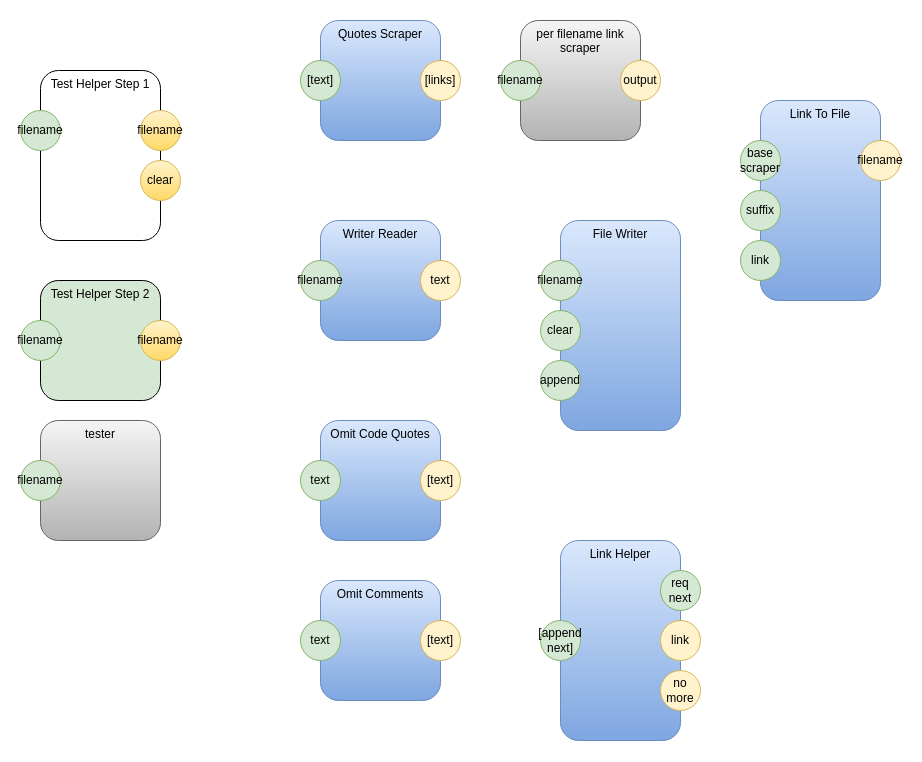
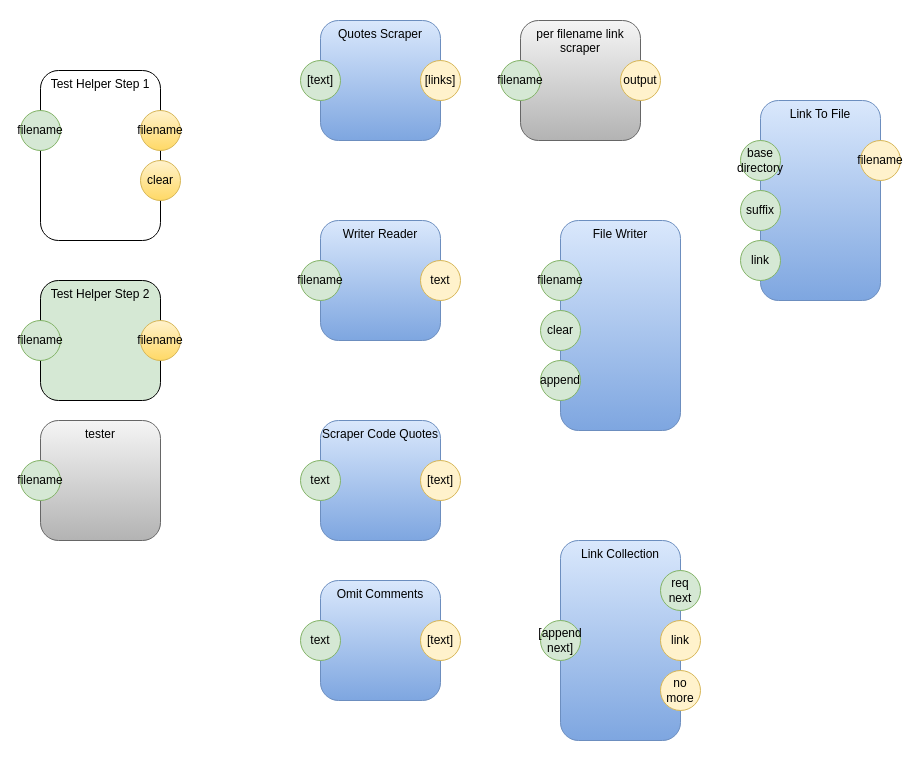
- <mxCell id="31" value="base&lt;br&gt;scraper" style="ellipse;whiteSpace=wrap;html=1;aspect=fixed;fillColor=#d5e8d4;strokeColor=#82b366;" parent="1" vertex="1"><mxGeometry x="740" y="140" width="40" height="40" as="geometry" /></mxCell>
+ <mxCell id="31" value="base&lt;br&gt;directory" style="ellipse;whiteSpace=wrap;html=1;aspect=fixed;fillColor=#d5e8d4;strokeColor=#82b366;" parent="1" vertex="1"><mxGeometry x="740" y="140" width="40" height="40" as="geometry" /></mxCell>
- <mxCell id="8" value="Omit Code Quotes" style="rounded=1;whiteSpace=wrap;html=1;horizontal=1;verticalAlign=top;strokeColor=#6c8ebf;fillColor=#dae8fc;gradientColor=#7ea6e0;" parent="1" vertex="1"><mxGeometry x="320" y="420" width="120" height="120" as="geometry" /></mxCell>
+ <mxCell id="8" value="Scraper Code Quotes" style="rounded=1;whiteSpace=wrap;html=1;horizontal=1;verticalAlign=top;strokeColor=#6c8ebf;fillColor=#dae8fc;gradientColor=#7ea6e0;" parent="1" vertex="1"><mxGeometry x="320" y="420" width="120" height="120" as="geometry" /></mxCell>
- <mxCell id="35" value="Link Helper" style="rounded=1;whiteSpace=wrap;html=1;horizontal=1;verticalAlign=top;gradientColor=#7ea6e0;fillColor=#dae8fc;strokeColor=#6c8ebf;" parent="1" vertex="1"><mxGeometry x="560" y="540" width="120" height="200" as="geometry" /></mxCell>
+ <mxCell id="35" value="Link Collection" style="rounded=1;whiteSpace=wrap;html=1;horizontal=1;verticalAlign=top;gradientColor=#7ea6e0;fillColor=#dae8fc;strokeColor=#6c8ebf;" parent="1" vertex="1"><mxGeometry x="560" y="540" width="120" height="200" as="geometry" /></mxCell>
